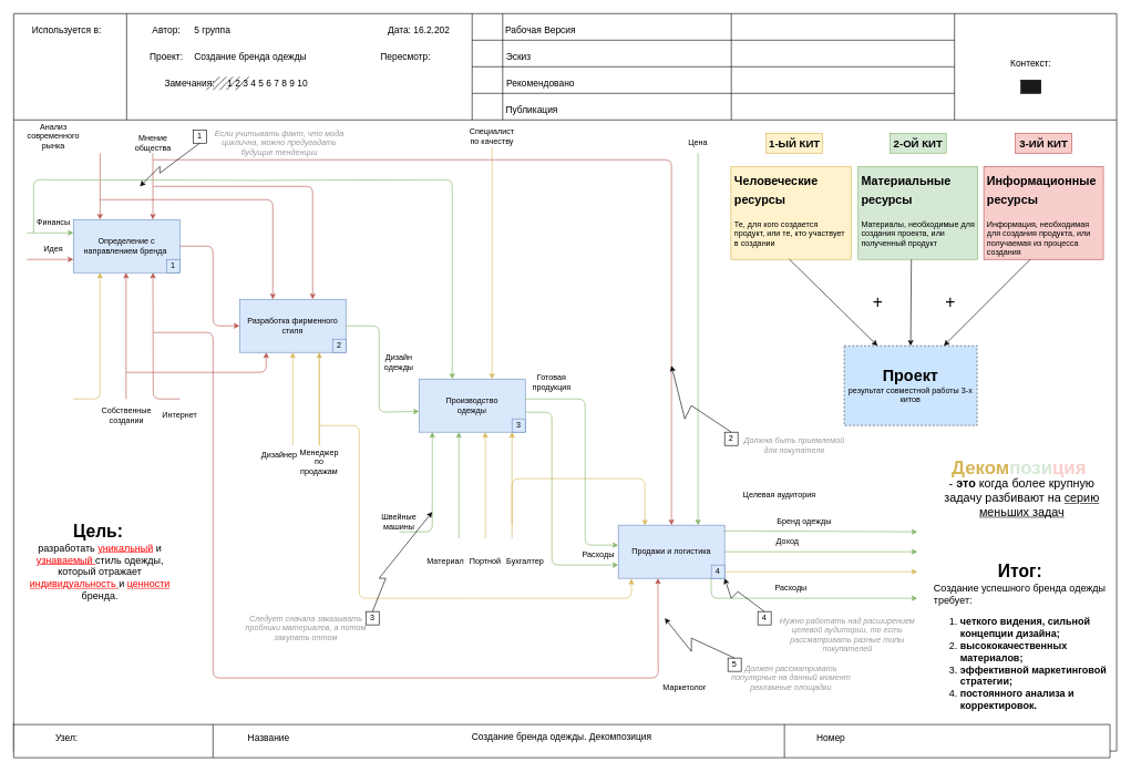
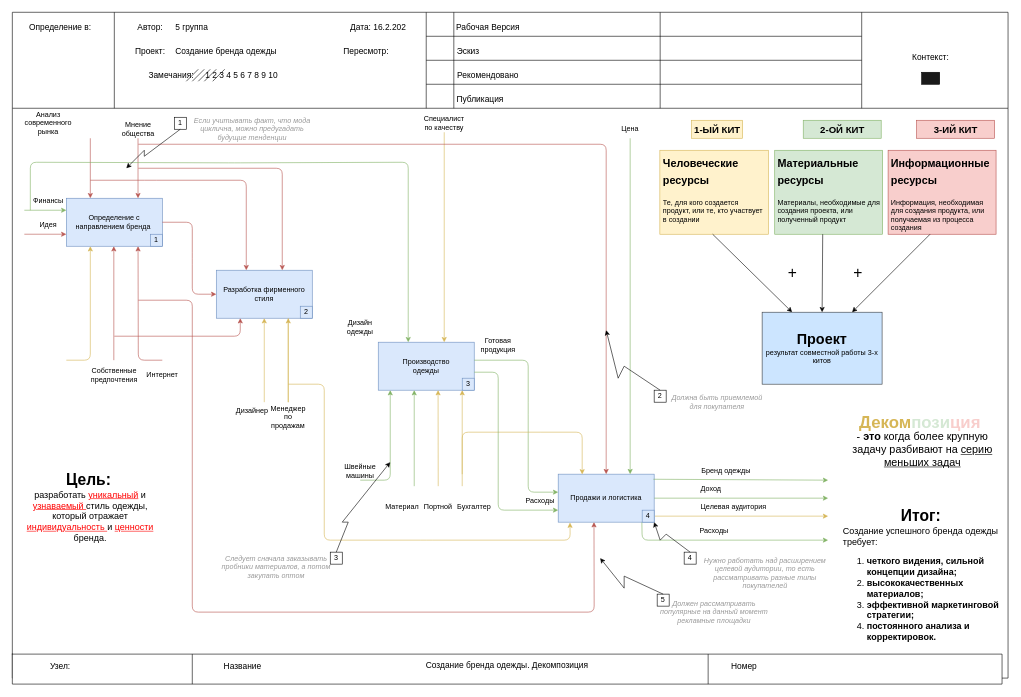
- <mxCell id="5" value="&lt;font style=&quot;font-size: 14px;&quot;&gt;Используется в:&lt;/font&gt;" style="text;strokeColor=none;align=center;fillColor=none;html=1;verticalAlign=middle;whiteSpace=wrap;rounded=0;" parent="2" vertex="1"><mxGeometry x="10" width="140" height="50" as="geometry" /></mxCell>
+ <mxCell id="5" value="&lt;font style=&quot;font-size: 14px;&quot;&gt;Определение в:&lt;/font&gt;" style="text;strokeColor=none;align=center;fillColor=none;html=1;verticalAlign=middle;whiteSpace=wrap;rounded=0;" parent="2" vertex="1"><mxGeometry x="10" width="140" height="50" as="geometry" /></mxCell>
- <mxCell id="111" value="&lt;b style=&quot;border-color: var(--border-color); font-size: 16px;&quot;&gt;2-ОЙ КИТ&lt;/b&gt;" style="text;html=1;align=center;verticalAlign=middle;whiteSpace=wrap;rounded=0;fillColor=#d5e8d4;strokeColor=#82b366;" parent="2" vertex="1"><mxGeometry x="1318.5" y="180" width="85" height="30" as="geometry" /></mxCell>
+ <mxCell id="111" value="&lt;b style=&quot;border-color: var(--border-color); font-size: 16px;&quot;&gt;2-ОЙ КИТ&lt;/b&gt;" style="text;html=1;align=center;verticalAlign=middle;whiteSpace=wrap;rounded=0;fillColor=#d5e8d4;strokeColor=#82b366;" parent="2" vertex="1"><mxGeometry x="1318.5" y="180" width="130" height="30" as="geometry" /></mxCell>
- <mxCell id="112" value="&lt;b style=&quot;border-color: var(--border-color); font-size: 16px;&quot;&gt;3-ИЙ КИТ&lt;/b&gt;" style="text;html=1;align=center;verticalAlign=middle;whiteSpace=wrap;rounded=0;fillColor=#f8cecc;strokeColor=#b85450;" parent="2" vertex="1"><mxGeometry x="1507.5" y="180" width="85" height="30" as="geometry" /></mxCell>
+ <mxCell id="112" value="&lt;b style=&quot;border-color: var(--border-color); font-size: 16px;&quot;&gt;3-ИЙ КИТ&lt;/b&gt;" style="text;html=1;align=center;verticalAlign=middle;whiteSpace=wrap;rounded=0;fillColor=#f8cecc;strokeColor=#b85450;" parent="2" vertex="1"><mxGeometry x="1507.5" y="180" width="130" height="30" as="geometry" /></mxCell>
- <mxCell id="60" value="" style="endArrow=classic;html=1;rounded=1;entryX=0.001;entryY=0.61;entryDx=0;entryDy=0;curved=0;exitX=1;exitY=0.5;exitDx=0;exitDy=0;entryPerimeter=0;fillColor=#d5e8d4;strokeColor=#82b366;" parent="2" source="36" target="59" edge="1"><mxGeometry width="50" height="50" relative="1" as="geometry"><mxPoint x="500" y="480" as="sourcePoint" /><mxPoint x="604" y="600" as="targetPoint" /><Array as="points"><mxPoint x="550" y="470" /><mxPoint x="550" y="540" /><mxPoint x="550" y="560" /><mxPoint x="550" y="600" /></Array></mxGeometry></mxCell>
- <mxCell id="115" value="&lt;font style=&quot;&quot;&gt;&lt;font style=&quot;font-weight: bold; font-size: 24px;&quot;&gt;Проект&lt;/font&gt;&lt;br&gt;результат совместной работы 3-х китов&lt;br&gt;&lt;/font&gt;" style="rounded=0;whiteSpace=wrap;html=1;fillColor=#cce5ff;strokeColor=#36393d;dashed=1;" parent="2" vertex="1"><mxGeometry x="1250" y="500" width="200" height="120" as="geometry" /></mxCell>
+ <mxCell id="115" value="&lt;font style=&quot;&quot;&gt;&lt;font style=&quot;font-weight: bold; font-size: 24px;&quot;&gt;Проект&lt;/font&gt;&lt;br&gt;результат совместной работы 3-х китов&lt;br&gt;&lt;/font&gt;" style="rounded=0;whiteSpace=wrap;html=1;fillColor=#cce5ff;strokeColor=#36393d;" parent="2" vertex="1"><mxGeometry x="1250" y="500" width="200" height="120" as="geometry" /></mxCell>
- <mxCell id="50" value="Собственные создании" style="text;html=1;strokeColor=none;fillColor=none;align=center;verticalAlign=middle;whiteSpace=wrap;rounded=0;" parent="2" vertex="1"><mxGeometry x="140" y="590" width="60" height="30" as="geometry" /></mxCell>
+ <mxCell id="50" value="Собственные предпочтения" style="text;html=1;strokeColor=none;fillColor=none;align=center;verticalAlign=middle;whiteSpace=wrap;rounded=0;" parent="2" vertex="1"><mxGeometry x="140" y="590" width="60" height="30" as="geometry" /></mxCell>
- <mxCell id="88" value="Целевая аудитория" style="text;html=1;strokeColor=none;fillColor=none;align=center;verticalAlign=middle;whiteSpace=wrap;rounded=0;" parent="2" vertex="1"><mxGeometry x="1090" y="710" width="125" height="30" as="geometry" /></mxCell>
+ <mxCell id="88" value="Целевая аудитория" style="text;html=1;strokeColor=none;fillColor=none;align=center;verticalAlign=middle;whiteSpace=wrap;rounded=0;" parent="2" vertex="1"><mxGeometry x="1140" y="810" width="125" height="30" as="geometry" /></mxCell>
- <mxCell id="77" value="Маркетолог" style="text;html=1;strokeColor=none;fillColor=none;align=center;verticalAlign=middle;whiteSpace=wrap;rounded=0;" parent="2" vertex="1"><mxGeometry x="980" y="1000" width="60" height="30" as="geometry" /></mxCell>
- <mxCell id="35" value="&lt;font style=&quot;font-size: 14px;&quot;&gt;Номер&lt;/font&gt;" style="text;strokeColor=none;align=center;fillColor=none;html=1;verticalAlign=middle;whiteSpace=wrap;rounded=0;" parent="2" vertex="1"><mxGeometry x="1200" y="1075" width="60" height="30" as="geometry" /></mxCell>
+ <mxCell id="35" value="&lt;font style=&quot;font-size: 14px;&quot;&gt;Номер&lt;/font&gt;" style="text;strokeColor=none;align=center;fillColor=none;html=1;verticalAlign=middle;whiteSpace=wrap;rounded=0;" parent="2" vertex="1"><mxGeometry x="1190" y="1075" width="60" height="30" as="geometry" /></mxCell>
